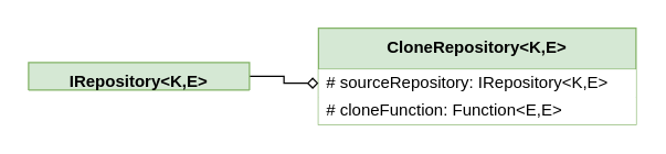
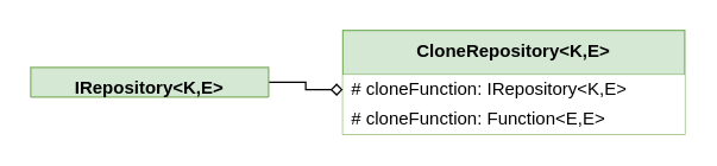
- <mxCell id="3" value="# sourceRepository: IRepository&amp;lt;K,E&amp;gt;" style="text;html=1;align=left;verticalAlign=middle;spacingLeft=4;spacingRight=4;overflow=hidden;rotatable=0;points=[[0,0.5],[1,0.5]];portConstraint=eastwest;whiteSpace=wrap;fillColor=default;" parent="2" vertex="1"><mxGeometry y="30" width="230" height="20" as="geometry" /></mxCell>
+ <mxCell id="3" value="# cloneFunction: IRepository&amp;lt;K,E&amp;gt;" style="text;html=1;align=left;verticalAlign=middle;spacingLeft=4;spacingRight=4;overflow=hidden;rotatable=0;points=[[0,0.5],[1,0.5]];portConstraint=eastwest;whiteSpace=wrap;fillColor=default;" parent="2" vertex="1"><mxGeometry y="30" width="230" height="20" as="geometry" /></mxCell>
